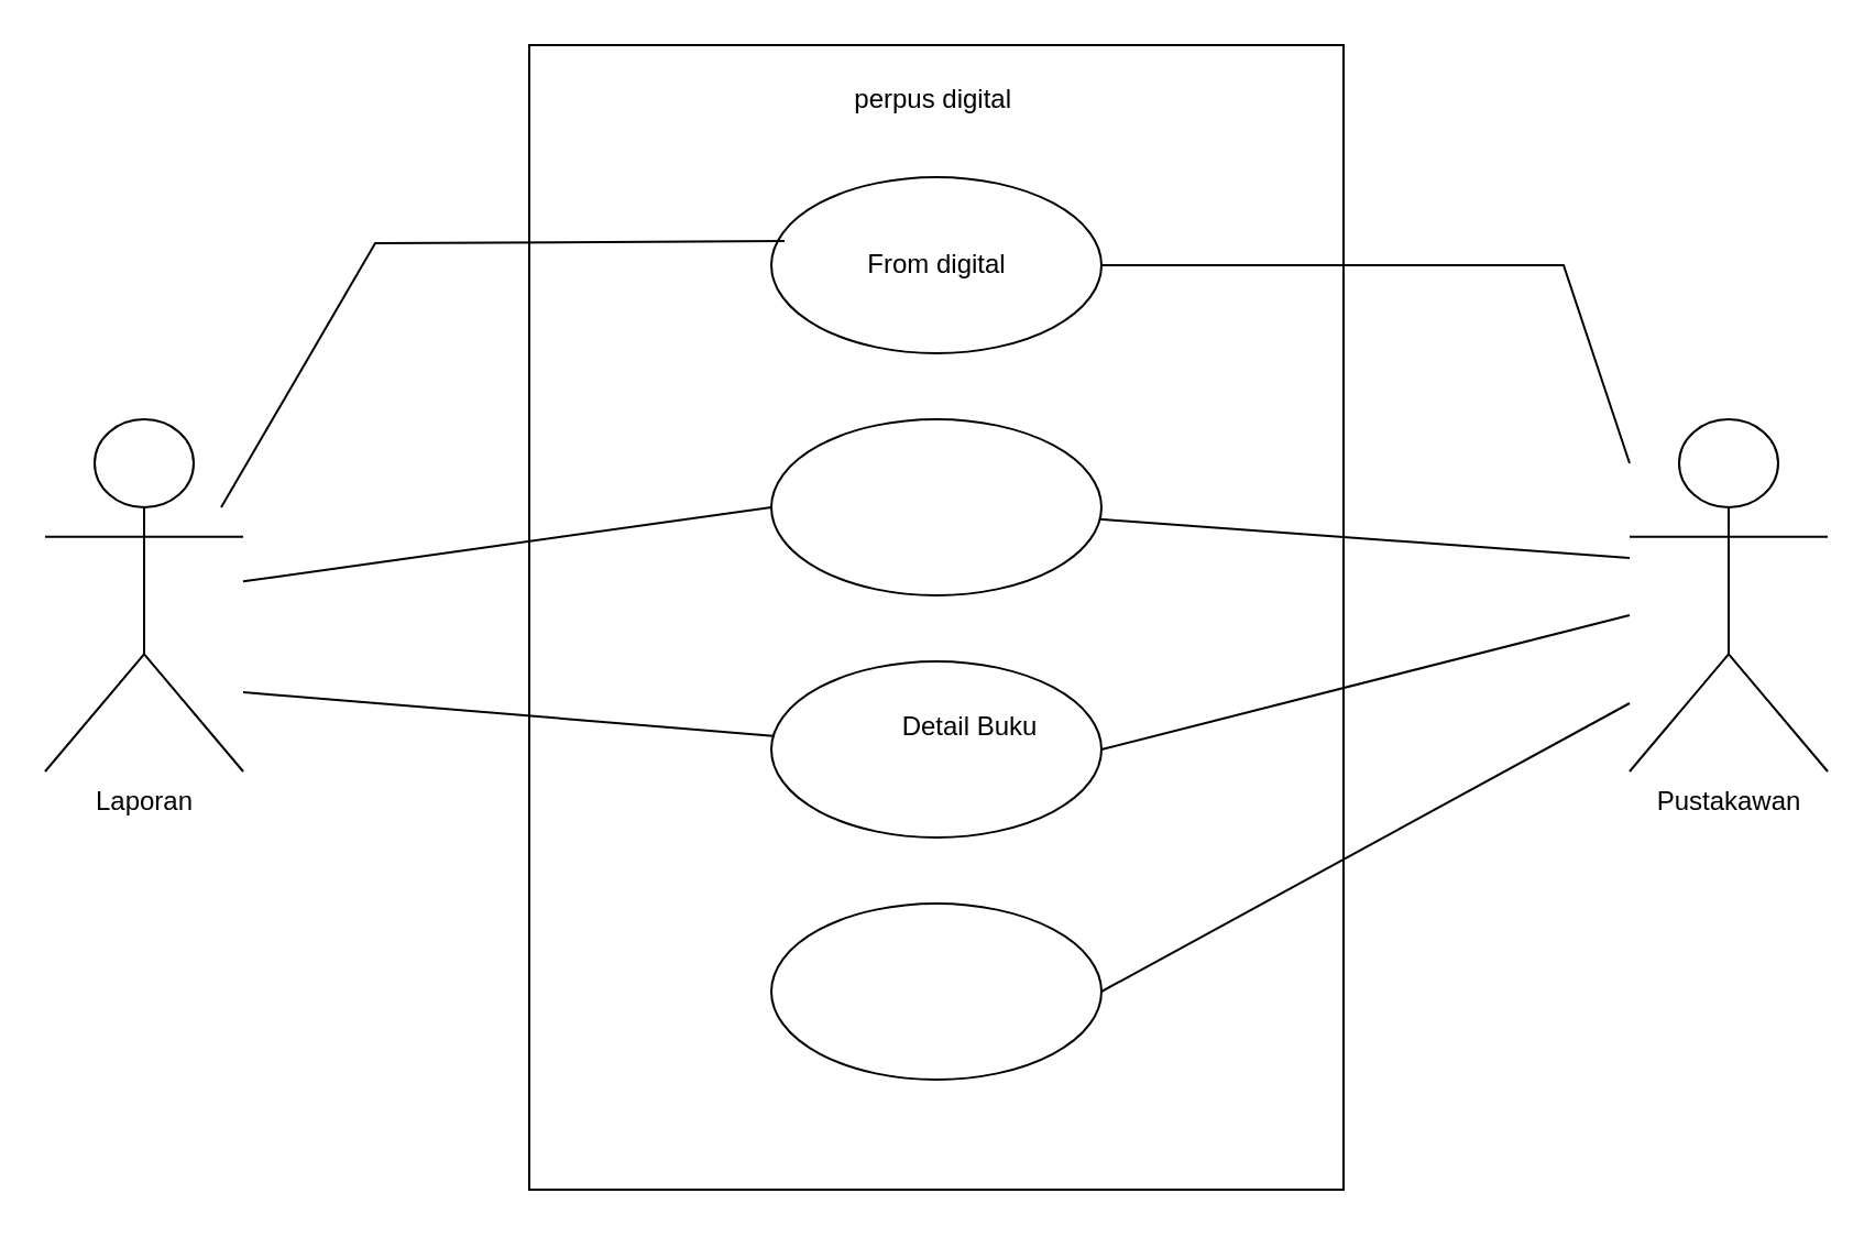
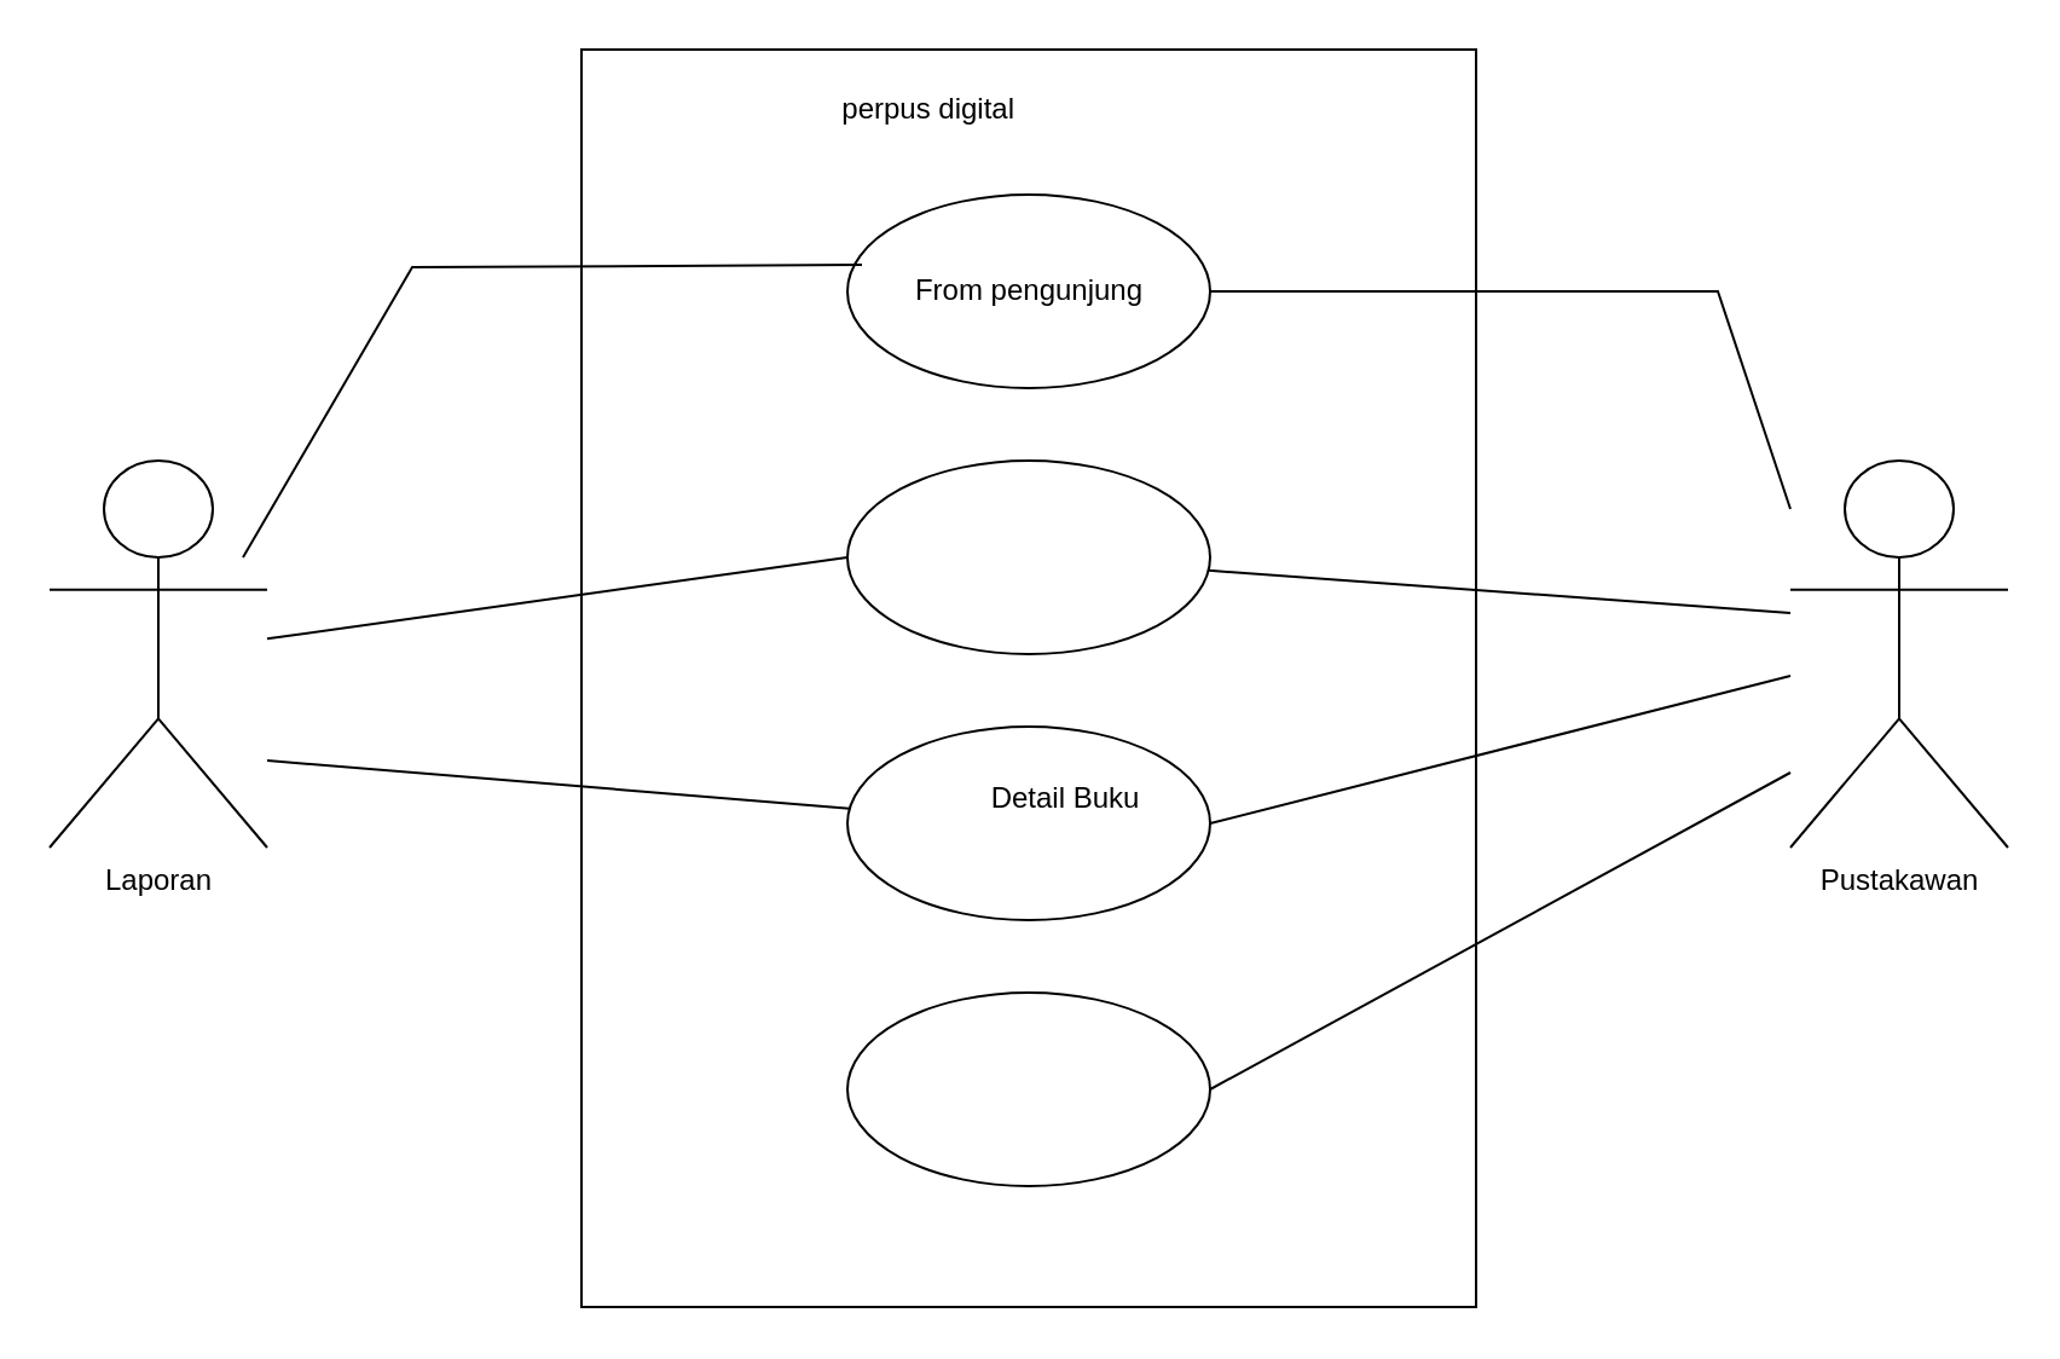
- <mxCell id="3" value="perpus digital&amp;nbsp;" style="text;html=1;strokeColor=none;fillColor=none;align=center;verticalAlign=middle;whiteSpace=wrap;rounded=0;" vertex="1" parent="1"><mxGeometry x="377.5" y="30" width="95" height="30" as="geometry" /></mxCell>
+ <mxCell id="3" value="perpus digital&amp;nbsp;" style="text;html=1;strokeColor=none;fillColor=none;align=center;verticalAlign=middle;whiteSpace=wrap;rounded=0;" vertex="1" parent="1"><mxGeometry x="337.5" y="30" width="95" height="30" as="geometry" /></mxCell>
- <mxCell id="17" value="From digital" style="text;html=1;strokeColor=none;fillColor=none;align=center;verticalAlign=middle;whiteSpace=wrap;rounded=0;" vertex="1" parent="1"><mxGeometry x="368.75" y="105" width="112.5" height="30" as="geometry" /></mxCell>
+ <mxCell id="17" value="From pengunjung" style="text;html=1;strokeColor=none;fillColor=none;align=center;verticalAlign=middle;whiteSpace=wrap;rounded=0;" vertex="1" parent="1"><mxGeometry x="368.75" y="105" width="112.5" height="30" as="geometry" /></mxCell>
